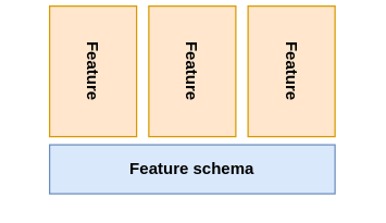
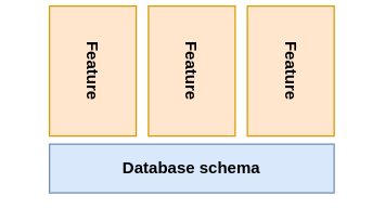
- <mxCell id="2" value="Feature schema" style="rounded=0;whiteSpace=wrap;html=1;fillColor=#dae8fc;strokeColor=#6c8ebf;fontStyle=1;flipH=0;flipV=0;" parent="1" vertex="1"><mxGeometry x="36" y="106" width="210" height="36" as="geometry" /></mxCell>
+ <mxCell id="2" value="Database schema" style="rounded=0;whiteSpace=wrap;html=1;fillColor=#dae8fc;strokeColor=#6c8ebf;fontStyle=1;flipH=0;flipV=0;" parent="1" vertex="1"><mxGeometry x="36" y="106" width="210" height="36" as="geometry" /></mxCell>
